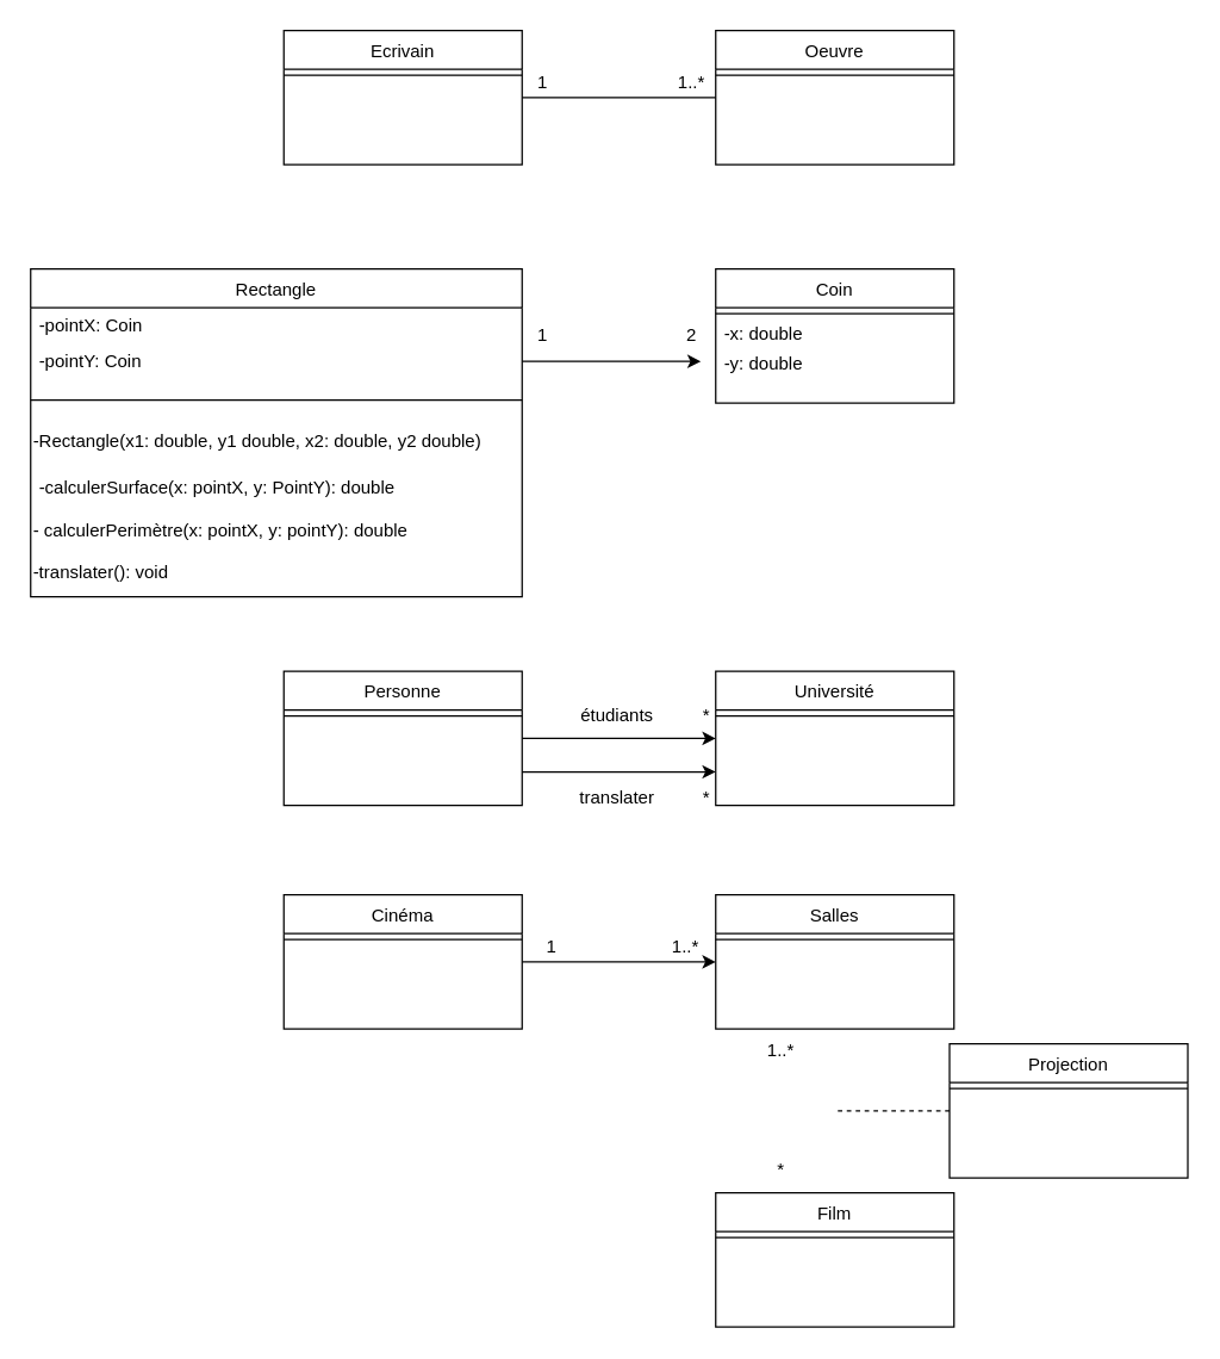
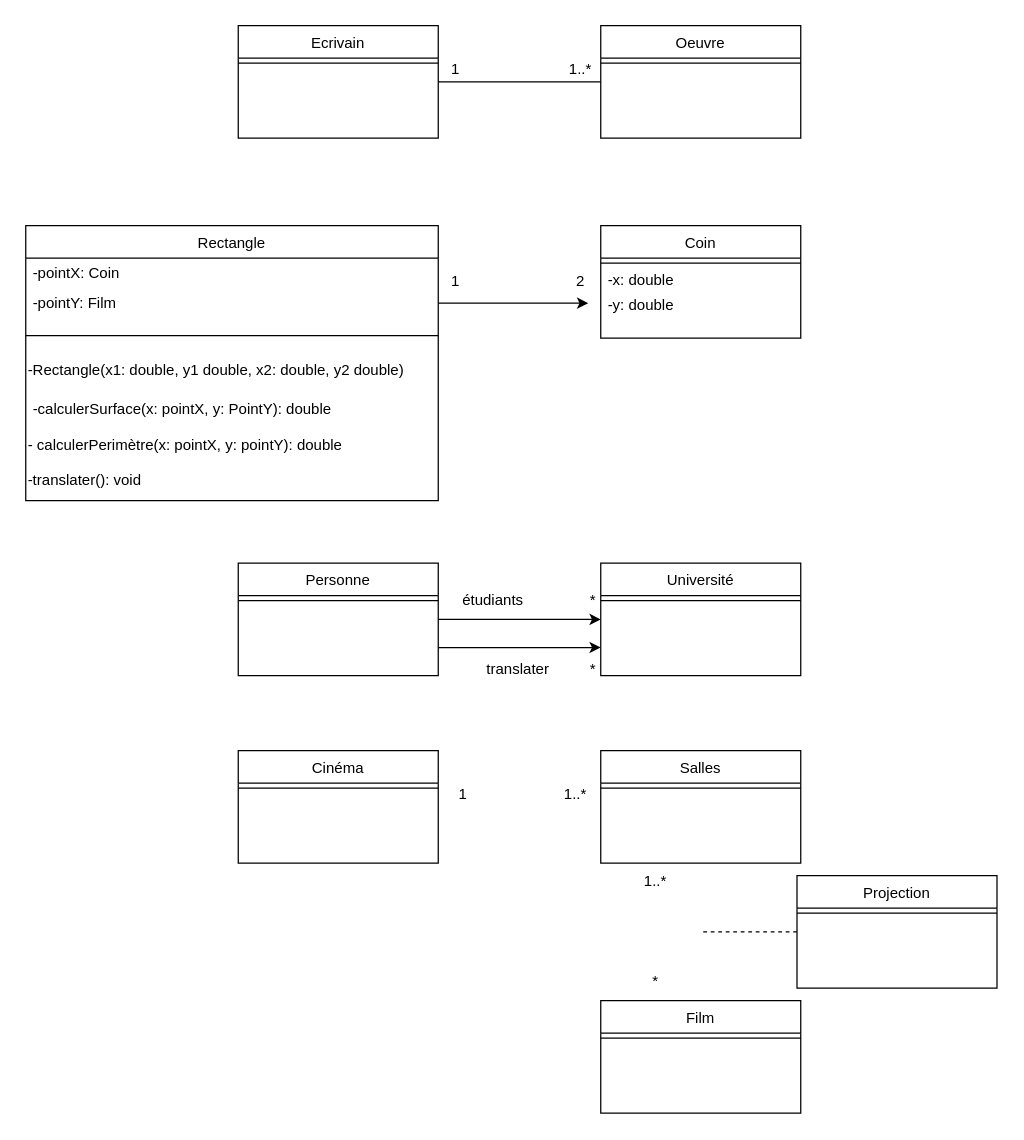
- <mxCell id="10" value="-pointY: Coin" style="text;strokeColor=none;fillColor=none;align=left;verticalAlign=middle;spacingLeft=4;spacingRight=4;overflow=hidden;points=[[0,0.5],[1,0.5]];portConstraint=eastwest;rotatable=0;whiteSpace=wrap;html=1;" parent="8" vertex="1"><mxGeometry y="50" width="330" height="24" as="geometry" /></mxCell>
+ <mxCell id="10" value="-pointY: Film" style="text;strokeColor=none;fillColor=none;align=left;verticalAlign=middle;spacingLeft=4;spacingRight=4;overflow=hidden;points=[[0,0.5],[1,0.5]];portConstraint=eastwest;rotatable=0;whiteSpace=wrap;html=1;" parent="8" vertex="1"><mxGeometry y="50" width="330" height="24" as="geometry" /></mxCell>
- <mxCell id="27" value="étudiants" style="text;html=1;strokeColor=none;fillColor=none;align=center;verticalAlign=middle;whiteSpace=wrap;rounded=0;" parent="1" vertex="1"><mxGeometry x="383.5" y="465" width="60" height="30" as="geometry" /></mxCell>
+ <mxCell id="27" value="étudiants" style="text;html=1;strokeColor=none;fillColor=none;align=center;verticalAlign=middle;whiteSpace=wrap;rounded=0;" parent="1" vertex="1"><mxGeometry x="363.5" y="465" width="60" height="30" as="geometry" /></mxCell>
- <mxCell id="31" style="edgeStyle=orthogonalEdgeStyle;rounded=0;orthogonalLoop=1;jettySize=auto;html=1;exitX=1;exitY=0.5;exitDx=0;exitDy=0;entryX=0;entryY=0.5;entryDx=0;entryDy=0;" parent="1" source="32" target="34" edge="1"><mxGeometry relative="1" as="geometry" /></mxCell>
